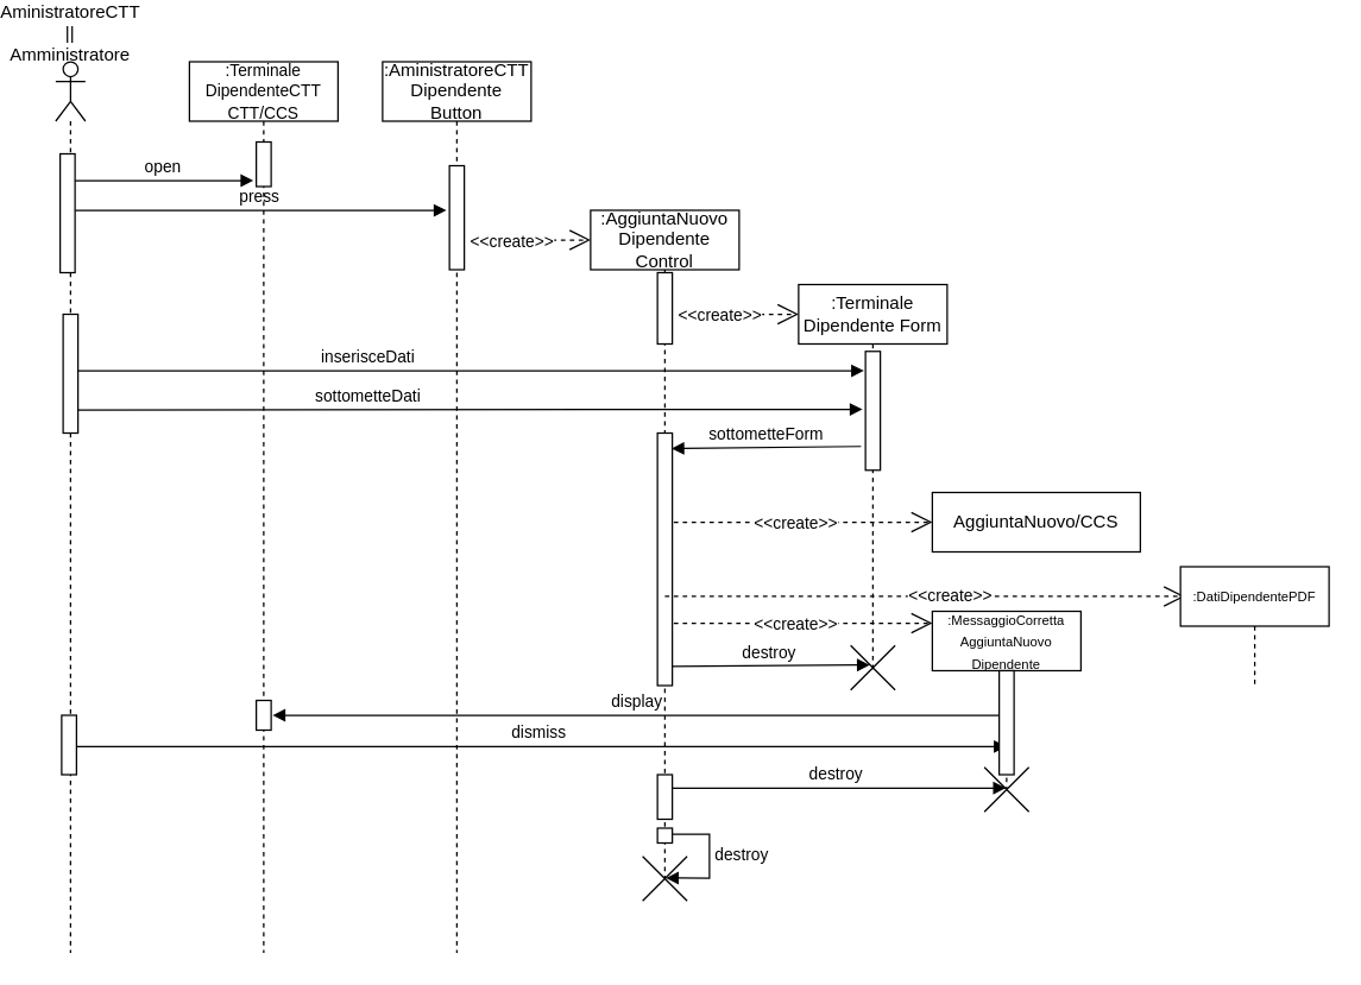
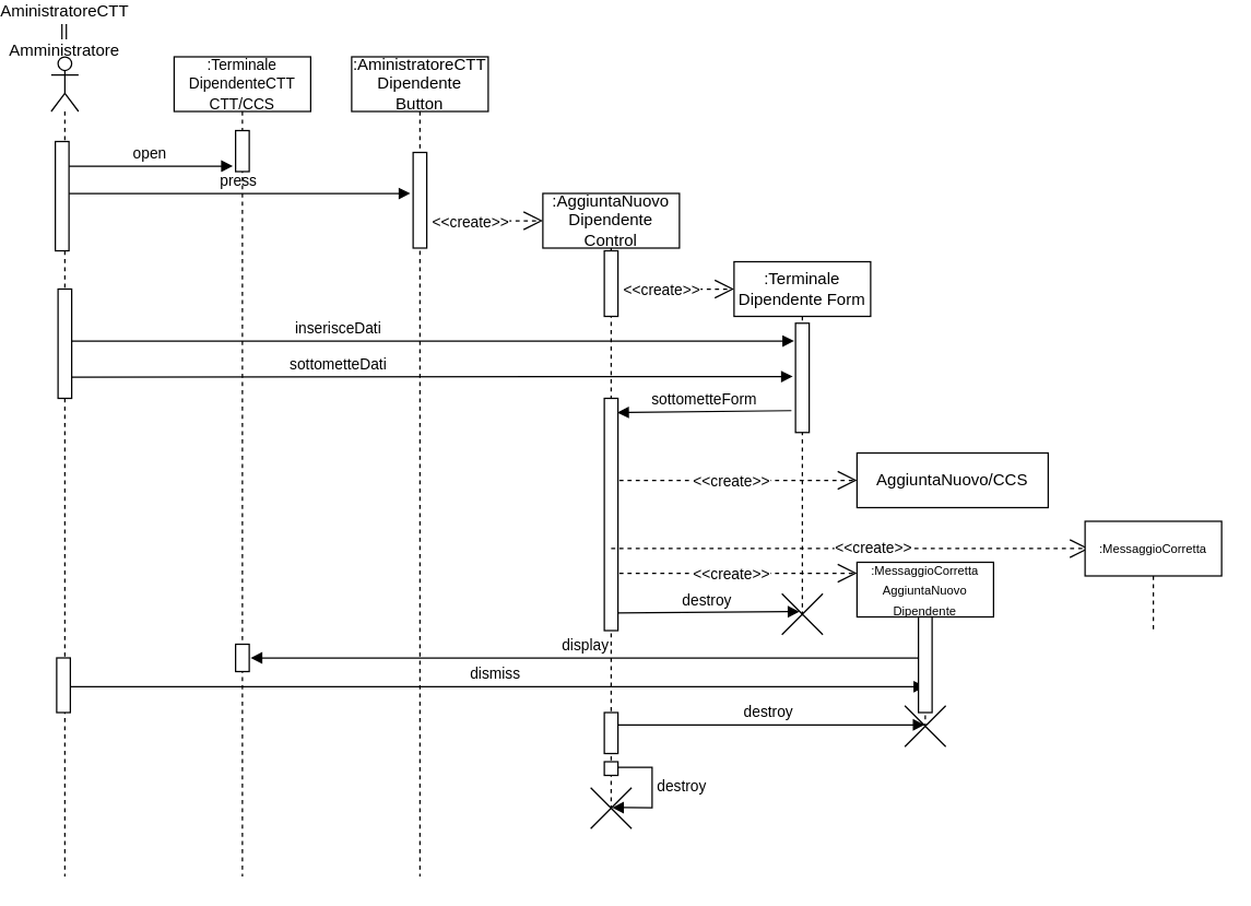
- <mxCell id="45" value="&lt;font style=&quot;font-size: 9px&quot;&gt;:DatiDipendentePDF&lt;br&gt;&lt;/font&gt;" style="shape=umlLifeline;perimeter=lifelinePerimeter;whiteSpace=wrap;html=1;container=1;collapsible=0;recursiveResize=0;outlineConnect=0;" vertex="1" parent="1"><mxGeometry x="792" y="380" width="100" height="80" as="geometry" /></mxCell>
+ <mxCell id="45" value="&lt;font style=&quot;font-size: 9px&quot;&gt;:MessaggioCorretta&lt;br&gt;&lt;/font&gt;" style="shape=umlLifeline;perimeter=lifelinePerimeter;whiteSpace=wrap;html=1;container=1;collapsible=0;recursiveResize=0;outlineConnect=0;" vertex="1" parent="1"><mxGeometry x="792" y="380" width="100" height="80" as="geometry" /></mxCell>
